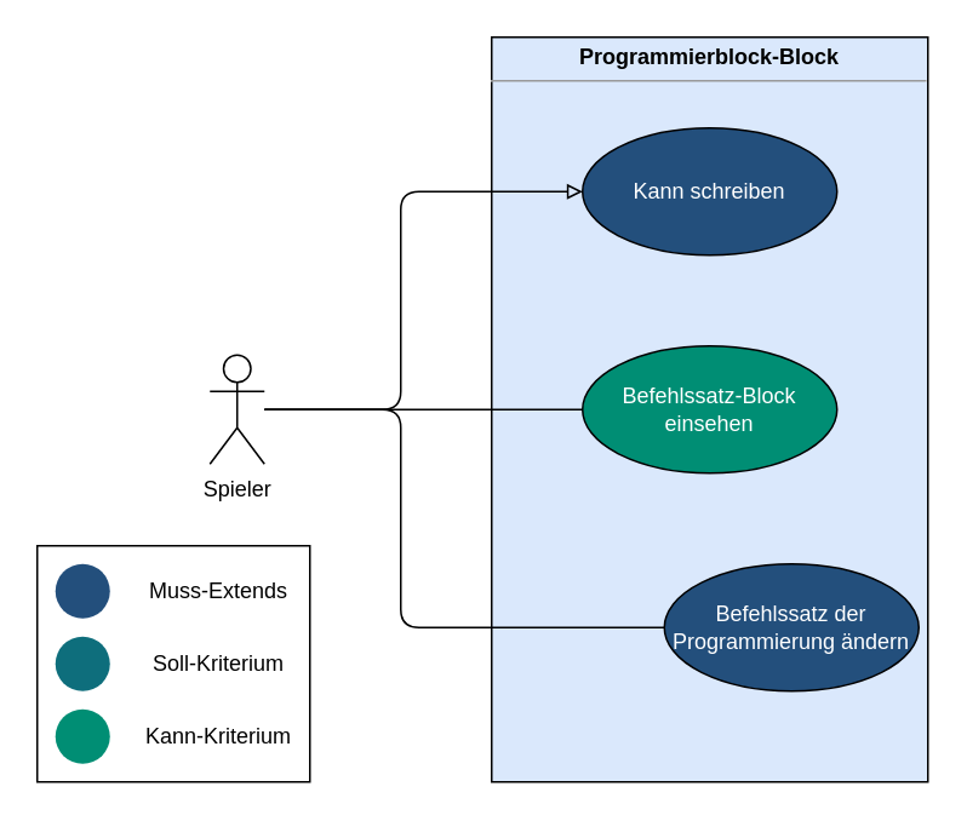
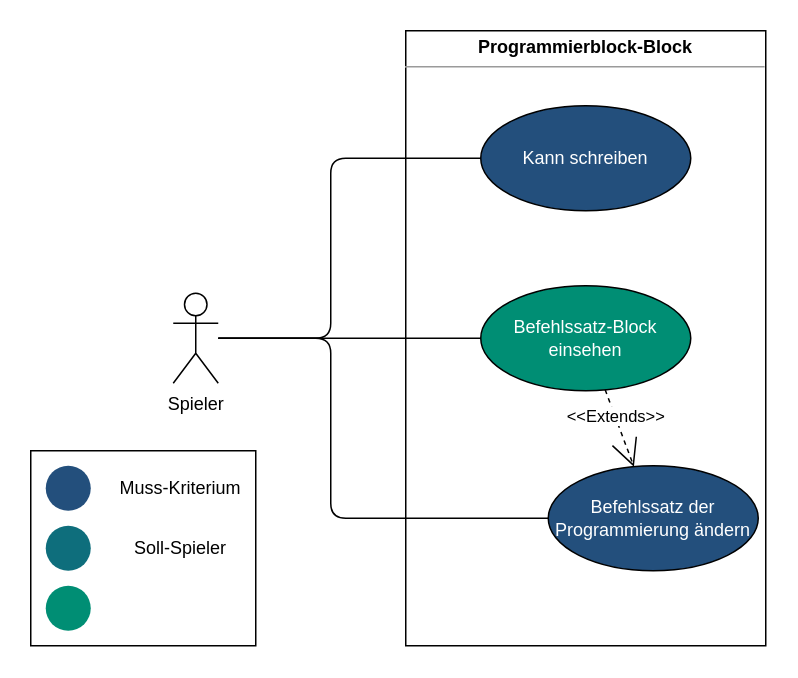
- <mxCell id="2" value="&lt;p style=&quot;margin: 0px ; margin-top: 4px ; text-align: center&quot;&gt;&lt;b&gt;Programmierblock-Block&lt;/b&gt;&lt;/p&gt;&lt;hr size=&quot;1&quot;&gt;&lt;div style=&quot;height: 2px&quot;&gt;&lt;/div&gt;" style="verticalAlign=top;align=left;overflow=fill;fontSize=12;fontFamily=Helvetica;html=1;fillColor=#dae8fc;" parent="1" vertex="1"><mxGeometry x="270" width="240" height="410" as="geometry" y="20" /></mxCell>
+ <mxCell id="2" value="&lt;p style=&quot;margin: 0px ; margin-top: 4px ; text-align: center&quot;&gt;&lt;b&gt;Programmierblock-Block&lt;/b&gt;&lt;/p&gt;&lt;hr size=&quot;1&quot;&gt;&lt;div style=&quot;height: 2px&quot;&gt;&lt;/div&gt;" style="verticalAlign=top;align=left;overflow=fill;fontSize=12;fontFamily=Helvetica;html=1;" parent="1" vertex="1"><mxGeometry x="270" width="240" height="410" as="geometry" y="20" /></mxCell>
- <mxCell id="3" style="edgeStyle=orthogonalEdgeStyle;rounded=1;orthogonalLoop=1;jettySize=auto;html=1;endArrow=block;endFill=0;strokeColor=default;" parent="1" source="6" target="7" edge="1"><mxGeometry relative="1" as="geometry"><Array as="points"><mxPoint x="220" y="225" /><mxPoint x="220" y="105" /></Array></mxGeometry></mxCell>
+ <mxCell id="3" style="edgeStyle=orthogonalEdgeStyle;rounded=1;orthogonalLoop=1;jettySize=auto;html=1;endArrow=none;endFill=0;strokeColor=default;" parent="1" source="6" target="7" edge="1"><mxGeometry relative="1" as="geometry"><Array as="points"><mxPoint x="220" y="225" /><mxPoint x="220" y="105" /></Array></mxGeometry></mxCell>
+ <mxCell id="10" value="&amp;lt;&amp;lt;Extends&lt;span style=&quot;color: rgb(0 , 0 , 0)&quot;&gt;&amp;gt;&amp;gt;&lt;/span&gt;" style="endArrow=open;endSize=16;endFill=0;html=1;dashed=1;" parent="1" source="9" target="8" edge="1"><mxGeometry x="-0.307" width="160" relative="1" as="geometry"><mxPoint x="595.5" y="659" as="sourcePoint" /><mxPoint x="411.452" y="626.322" as="targetPoint" /><mxPoint as="offset" /></mxGeometry></mxCell>
- <mxCell id="15" value="Muss-Extends" style="text;html=1;strokeColor=none;fillColor=none;align=center;verticalAlign=middle;whiteSpace=wrap;rounded=0;" vertex="1" parent="11"><mxGeometry x="50" y="10" width="100" height="30" as="geometry" /></mxCell>
+ <mxCell id="15" value="Muss-Kriterium" style="text;html=1;strokeColor=none;fillColor=none;align=center;verticalAlign=middle;whiteSpace=wrap;rounded=0;" vertex="1" parent="11"><mxGeometry x="50" y="10" width="100" height="30" as="geometry" /></mxCell>
- <mxCell id="16" value="Soll-Kriterium" style="text;html=1;strokeColor=none;fillColor=none;align=center;verticalAlign=middle;whiteSpace=wrap;rounded=0;" vertex="1" parent="11"><mxGeometry x="50" y="50" width="100" height="30" as="geometry" /></mxCell>
+ <mxCell id="16" value="Soll-Spieler" style="text;html=1;strokeColor=none;fillColor=none;align=center;verticalAlign=middle;whiteSpace=wrap;rounded=0;" vertex="1" parent="11"><mxGeometry x="50" y="50" width="100" height="30" as="geometry" /></mxCell>
- <mxCell id="17" value="Kann-Kriterium" style="text;html=1;strokeColor=none;fillColor=none;align=center;verticalAlign=middle;whiteSpace=wrap;rounded=0;" vertex="1" parent="11"><mxGeometry x="50" y="90" width="100" height="30" as="geometry" /></mxCell>
